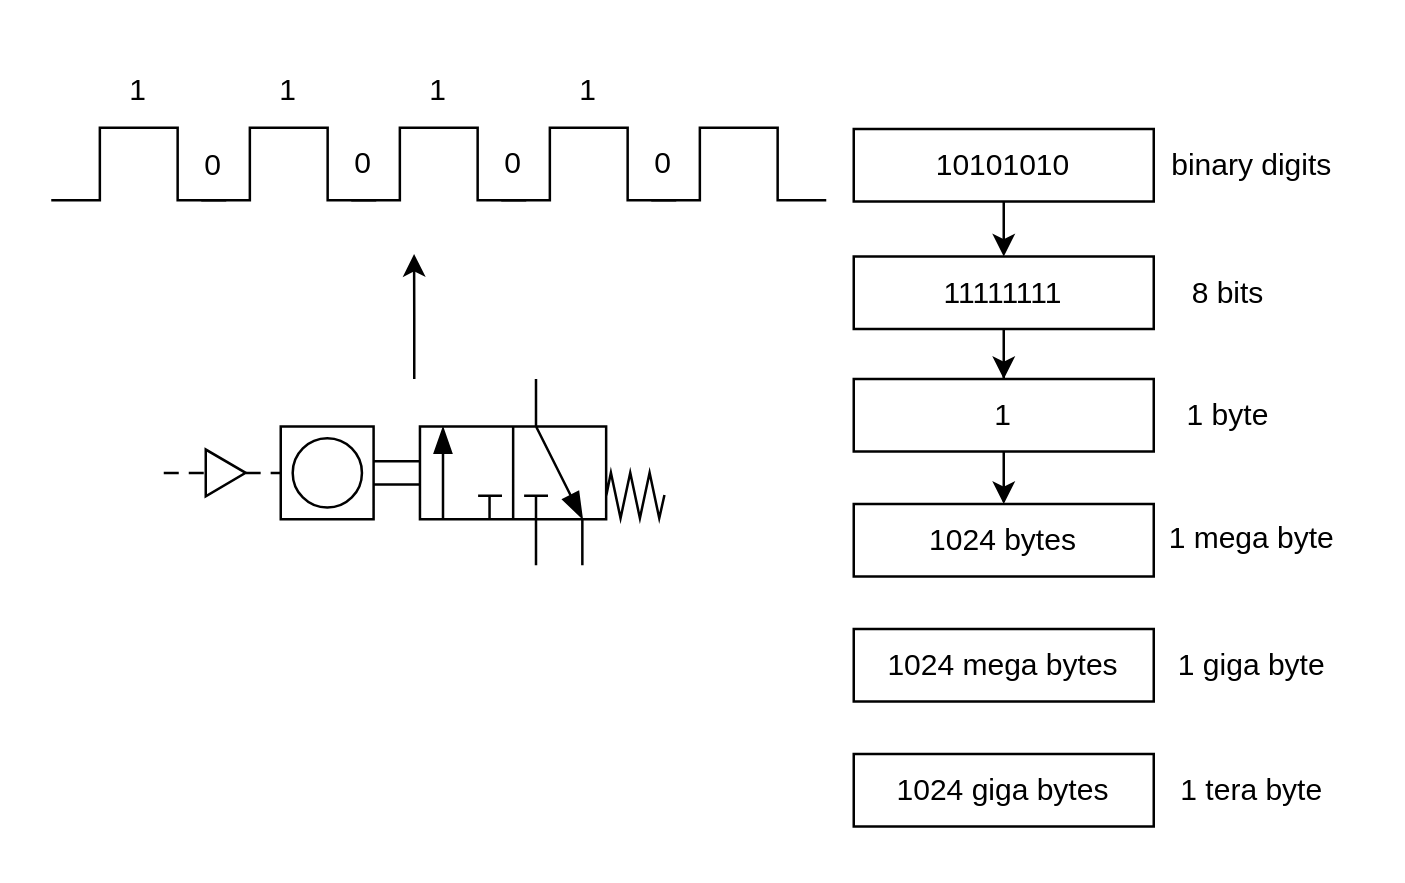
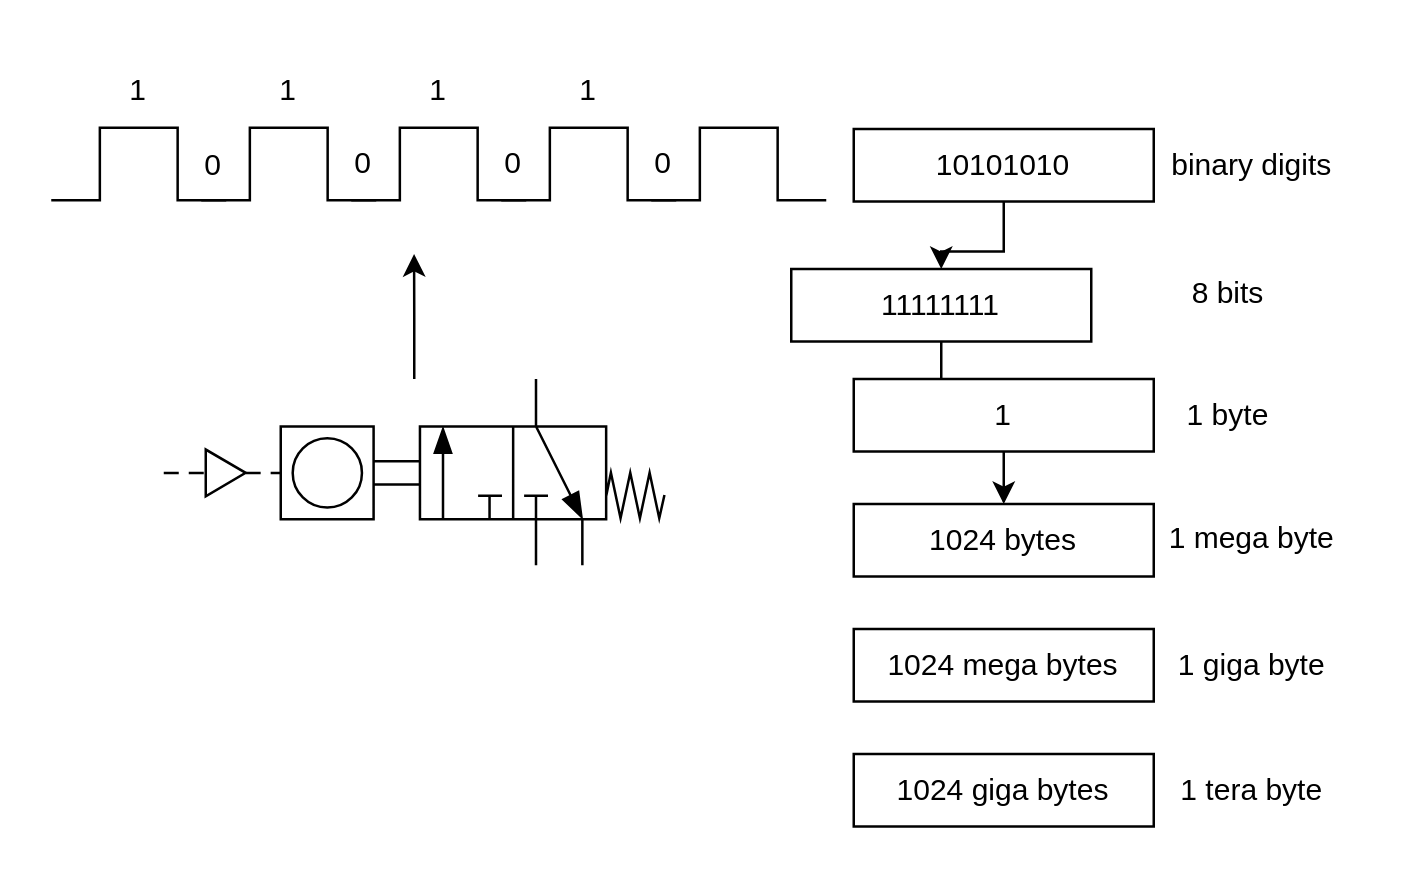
- <mxCell id="3" value="11111111" style="rounded=0;whiteSpace=wrap;html=1;" vertex="1" parent="1"><mxGeometry x="341" y="102" width="120" height="29" as="geometry" /></mxCell>
+ <mxCell id="3" value="11111111" style="rounded=0;whiteSpace=wrap;html=1;" vertex="1" parent="1"><mxGeometry x="316" y="107" width="120" height="29" as="geometry" /></mxCell>
